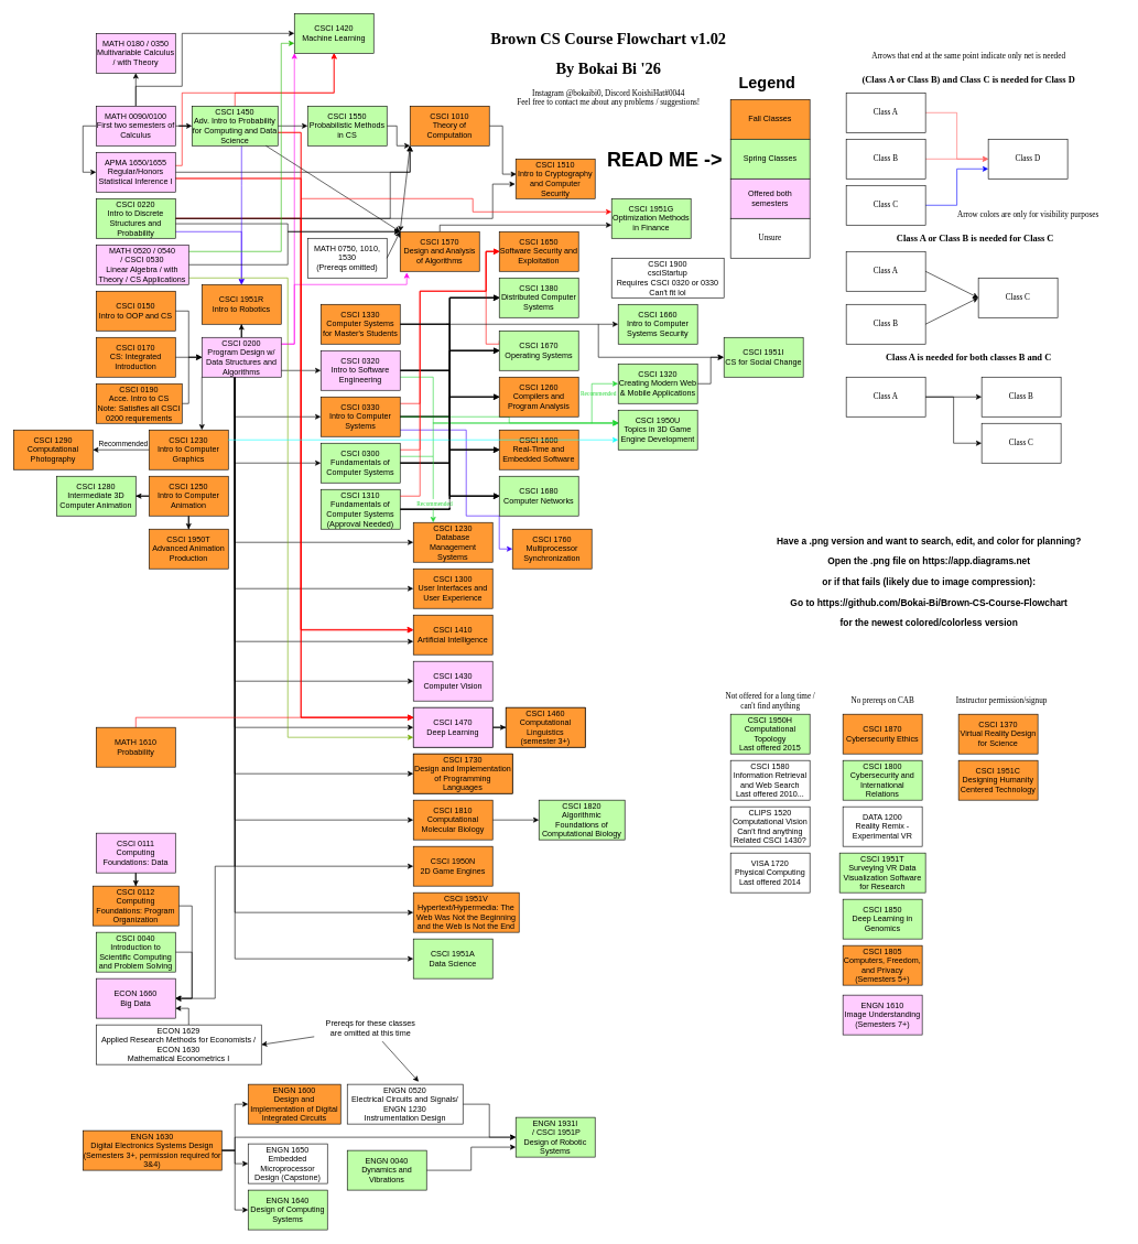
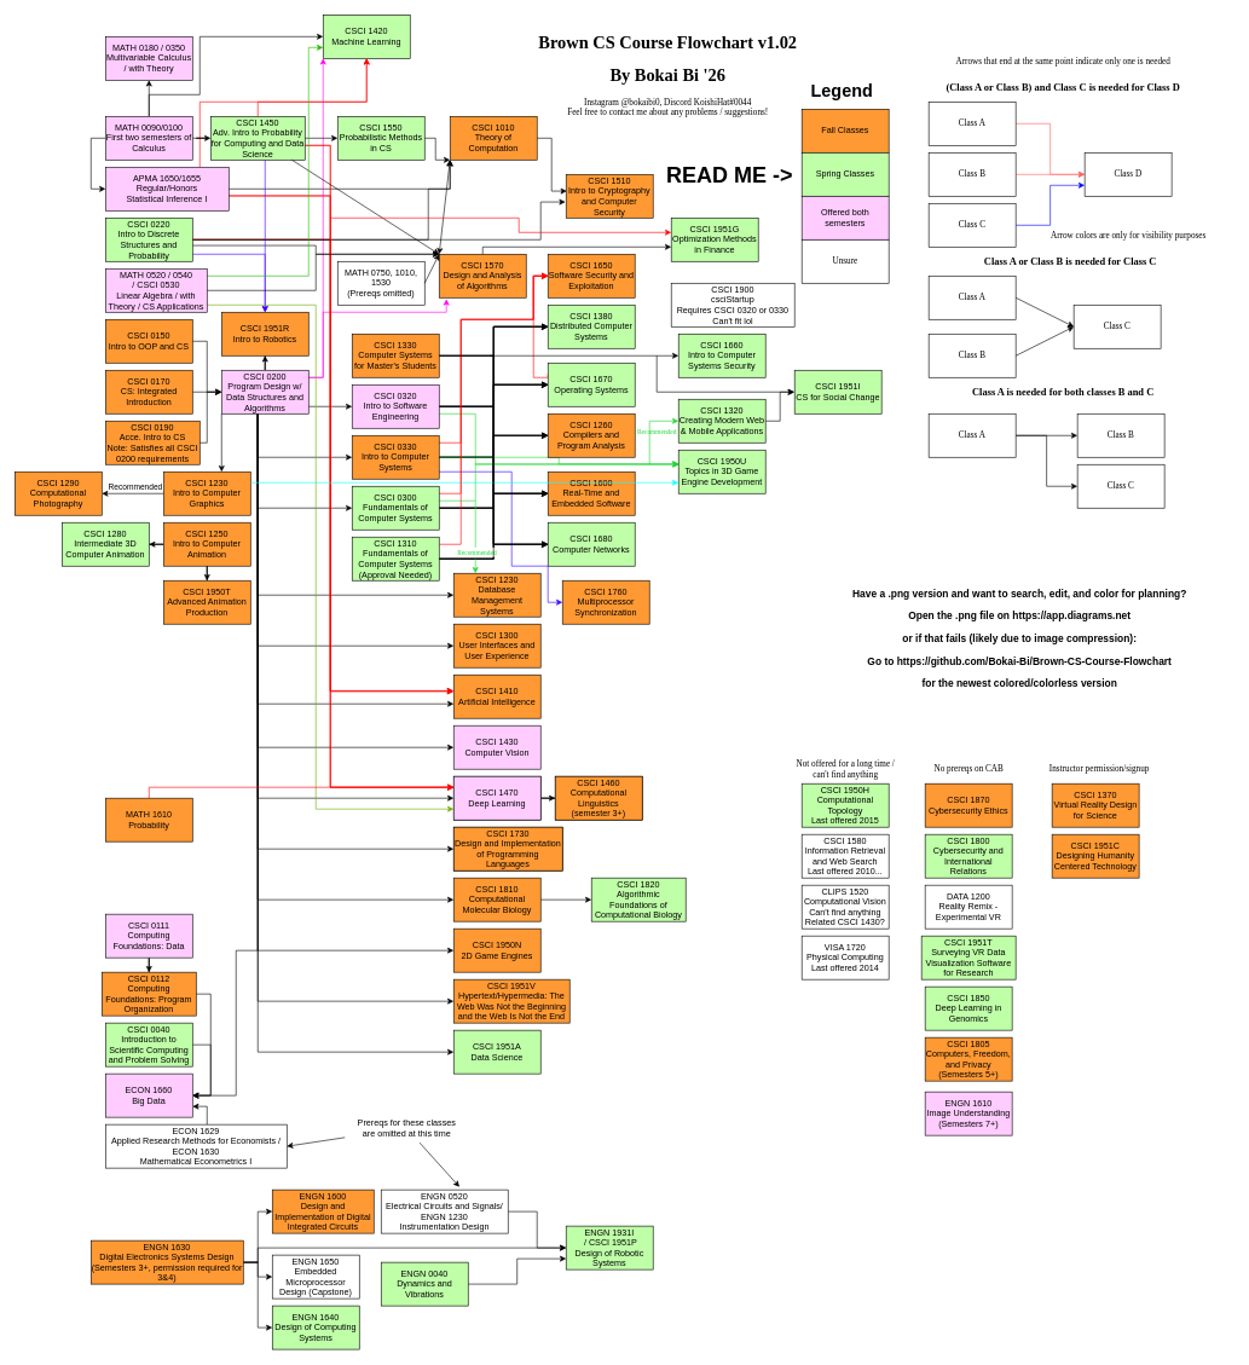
- <mxCell id="203" value="Arrows that end at the same point indicate only net is needed" style="text;html=1;align=center;verticalAlign=middle;resizable=0;points=[];autosize=1;strokeColor=none;fillColor=none;fontFamily=Verdana;fontColor=#000000;" parent="1" vertex="1"><mxGeometry x="1255" y="70" width="420" height="30" as="geometry" /></mxCell>
+ <mxCell id="203" value="Arrows that end at the same point indicate only one is needed" style="text;html=1;align=center;verticalAlign=middle;resizable=0;points=[];autosize=1;strokeColor=none;fillColor=none;fontFamily=Verdana;fontColor=#000000;" parent="1" vertex="1"><mxGeometry x="1255" y="70" width="420" height="30" as="geometry" /></mxCell>
- <mxCell id="6" value="&lt;div&gt;APMA 1650/1655&lt;/div&gt;&lt;div&gt;Regular/Honors&lt;/div&gt;&lt;div&gt;Statistical Inference I&lt;br&gt;&lt;/div&gt;" style="rounded=0;whiteSpace=wrap;html=1;fillColor=#FFCCFF;" parent="1" vertex="1"><mxGeometry x="145" y="230" width="120" height="60" as="geometry" /></mxCell>
+ <mxCell id="6" value="&lt;div&gt;APMA 1650/1655&lt;/div&gt;&lt;div&gt;Regular/Honors&lt;/div&gt;&lt;div&gt;Statistical Inference I&lt;br&gt;&lt;/div&gt;" style="rounded=0;whiteSpace=wrap;html=1;fillColor=#FFCCFF;" parent="1" vertex="1"><mxGeometry x="145" y="230" width="170" height="60" as="geometry" /></mxCell>
